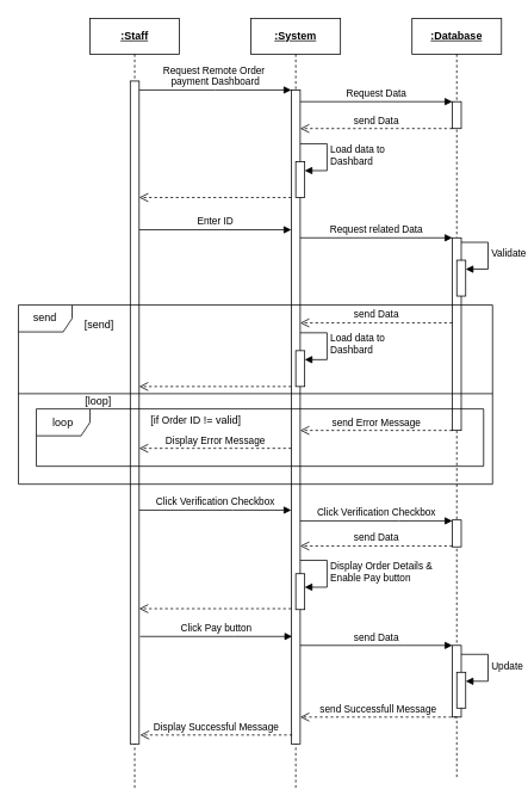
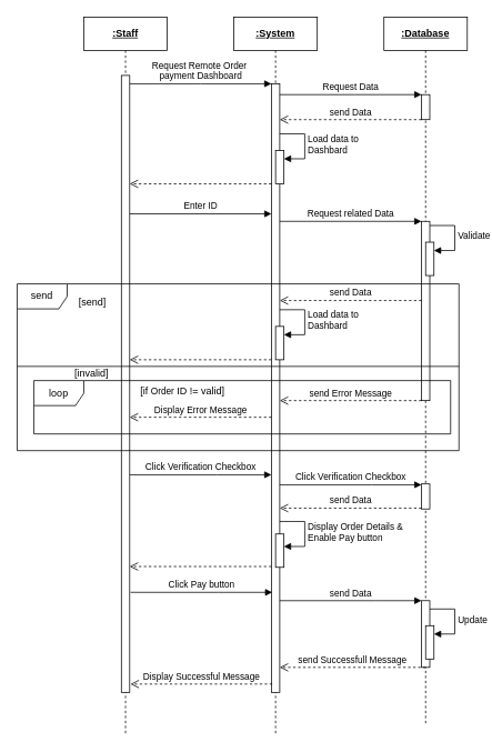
- <mxCell id="32" value="&lt;span style=&quot;font-weight: normal;&quot;&gt;[loop]&lt;/span&gt;" style="text;align=center;fontStyle=1;verticalAlign=middle;spacingLeft=3;spacingRight=3;strokeColor=none;rotatable=0;points=[[0,0.5],[1,0.5]];portConstraint=eastwest;html=1;" vertex="1" parent="1"><mxGeometry x="69" y="434" width="80" height="26" as="geometry" /></mxCell>
+ <mxCell id="32" value="&lt;span style=&quot;font-weight: normal;&quot;&gt;[invalid]&lt;/span&gt;" style="text;align=center;fontStyle=1;verticalAlign=middle;spacingLeft=3;spacingRight=3;strokeColor=none;rotatable=0;points=[[0,0.5],[1,0.5]];portConstraint=eastwest;html=1;" vertex="1" parent="1"><mxGeometry x="69" y="434" width="80" height="26" as="geometry" /></mxCell>
